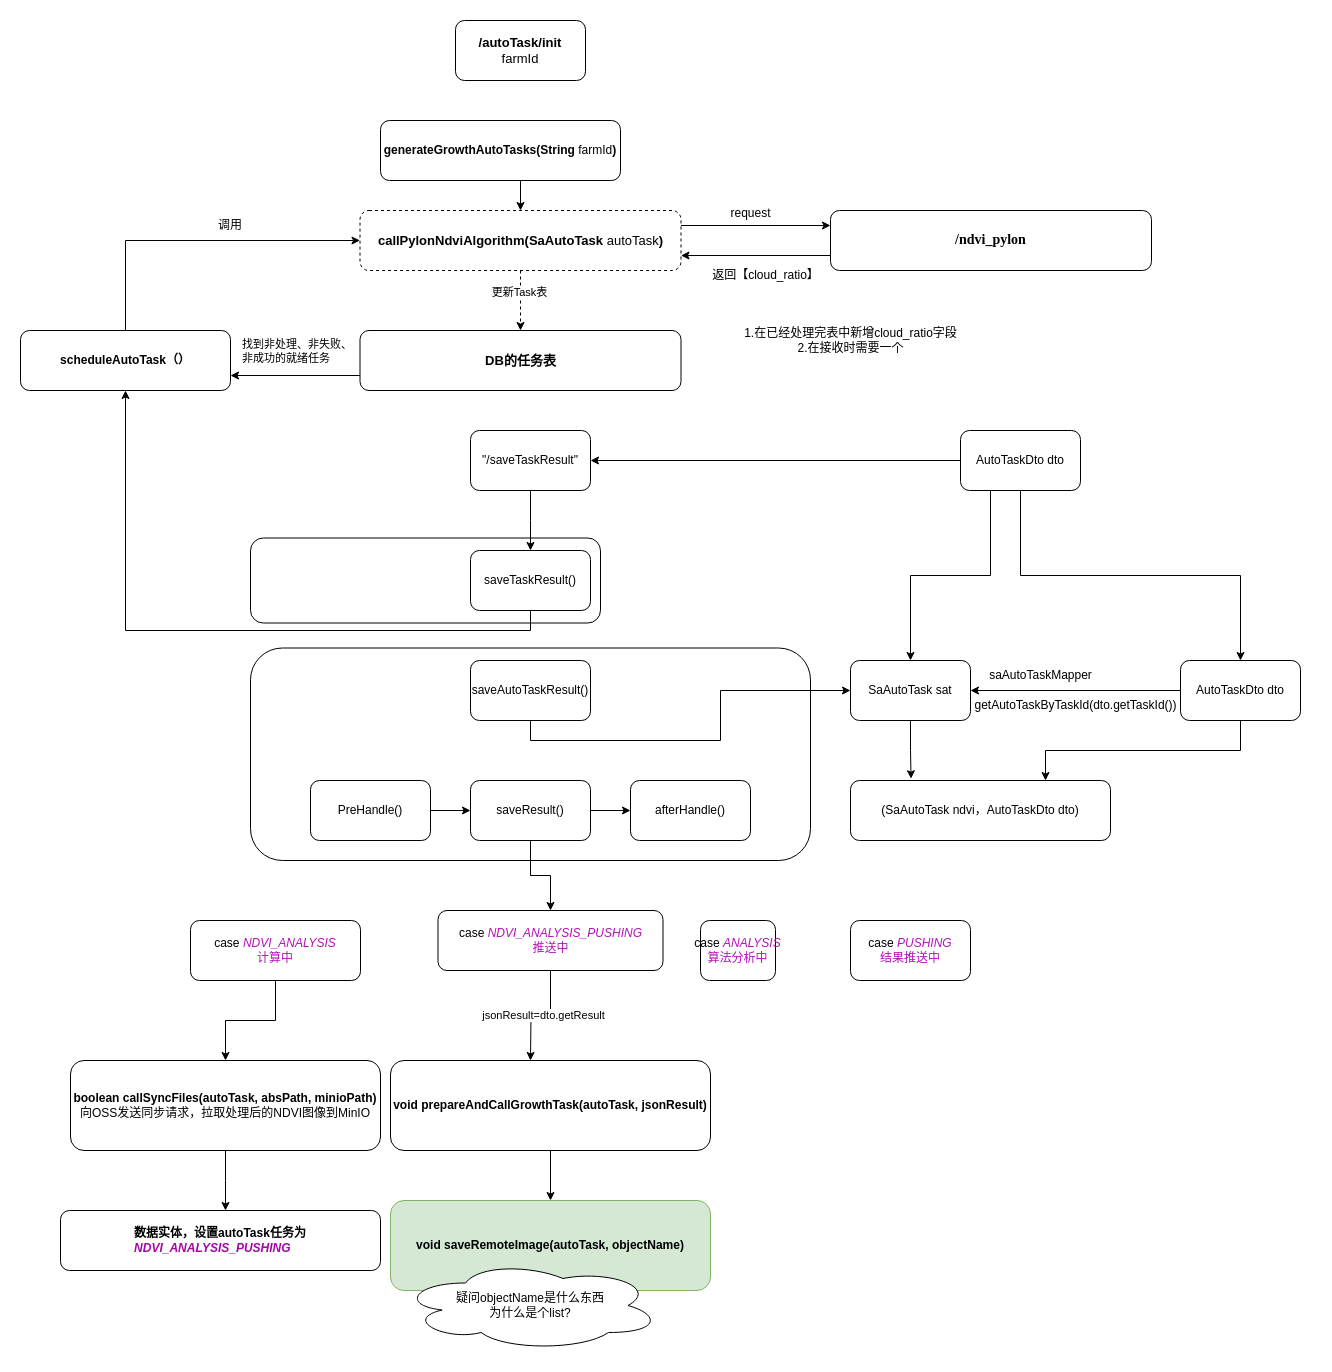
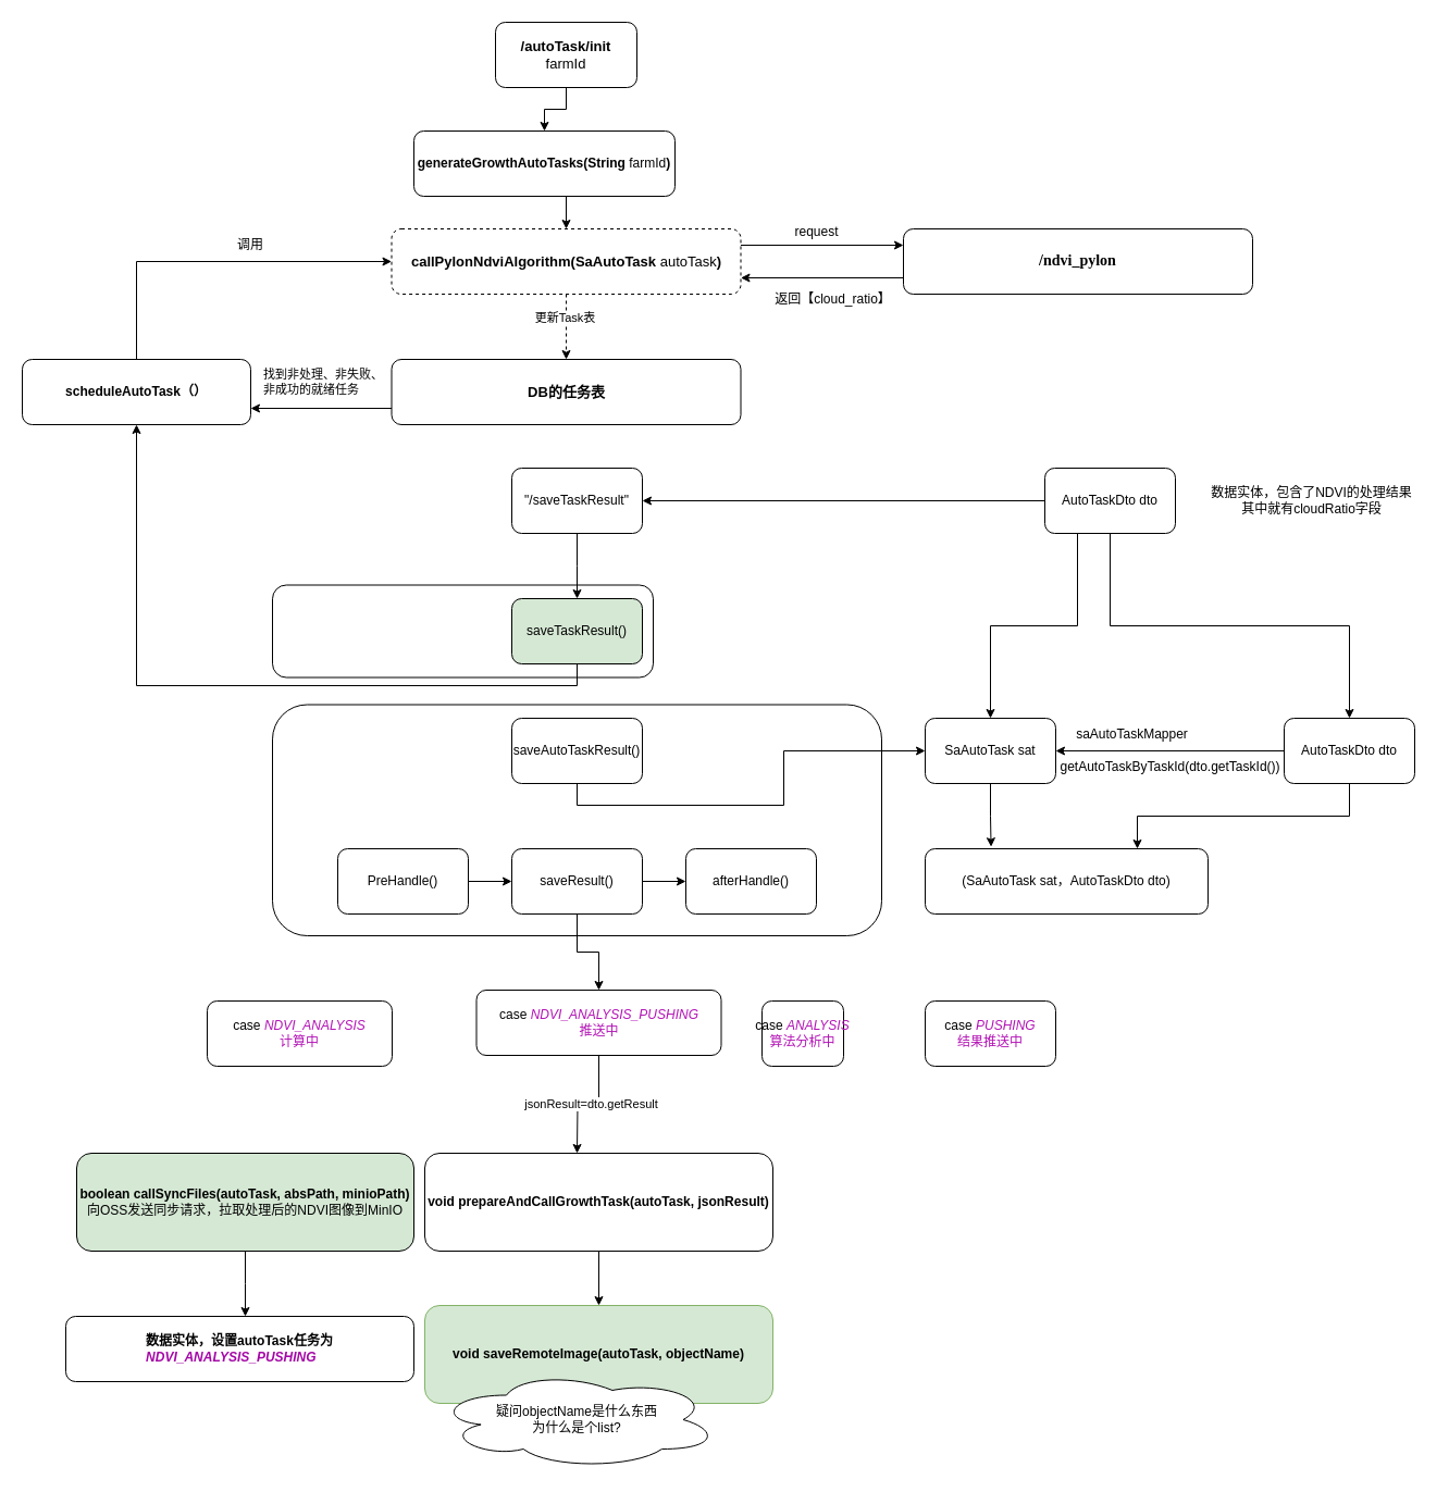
+ <mxCell id="10" style="edgeStyle=orthogonalEdgeStyle;rounded=0;orthogonalLoop=1;jettySize=auto;html=1;exitX=0.5;exitY=1;exitDx=0;exitDy=0;entryX=0.5;entryY=0;entryDx=0;entryDy=0;" parent="1" source="11" target="9" edge="1"><mxGeometry relative="1" as="geometry" /></mxCell>
- <mxCell id="14" value="1.在已经处理完表中新增cloud_ratio字段&lt;br&gt;2.在接收时需要一个" style="text;html=1;align=center;verticalAlign=middle;resizable=0;points=[];autosize=1;strokeColor=none;fillColor=none;" parent="1" vertex="1"><mxGeometry x="730" y="320" width="240" height="40" as="geometry" /></mxCell>
+ <mxCell id="51" value="数据实体，包含了NDVI的处理结果&lt;div&gt;其中就有cloudRatio字段&lt;/div&gt;" style="text;html=1;align=center;verticalAlign=middle;resizable=0;points=[];autosize=1;strokeColor=none;fillColor=none;" vertex="1" parent="1"><mxGeometry x="1100" y="440" width="210" height="40" as="geometry" /></mxCell>
- <mxCell id="26" value="saveTaskResult()" style="rounded=1;whiteSpace=wrap;html=1;" vertex="1" parent="1"><mxGeometry x="470" y="550" width="120" height="60" as="geometry" /></mxCell>
+ <mxCell id="26" value="saveTaskResult()" style="rounded=1;whiteSpace=wrap;html=1;fillColor=#d5e8d4;" vertex="1" parent="1"><mxGeometry x="470" y="550" width="120" height="60" as="geometry" /></mxCell>
- <mxCell id="58" value="&lt;span style=&quot;text-align: left;&quot;&gt;(SaAutoTask ndvi，&lt;/span&gt;&lt;span style=&quot;text-align: left;&quot;&gt;AutoTaskDto dto)&lt;/span&gt;" style="rounded=1;whiteSpace=wrap;html=1;" vertex="1" parent="1"><mxGeometry x="850" y="780" width="260" height="60" as="geometry" /></mxCell>
+ <mxCell id="58" value="&lt;span style=&quot;text-align: left;&quot;&gt;(SaAutoTask sat，&lt;/span&gt;&lt;span style=&quot;text-align: left;&quot;&gt;AutoTaskDto dto)&lt;/span&gt;" style="rounded=1;whiteSpace=wrap;html=1;" vertex="1" parent="1"><mxGeometry x="850" y="780" width="260" height="60" as="geometry" /></mxCell>
- <mxCell id="35" style="edgeStyle=orthogonalEdgeStyle;rounded=0;orthogonalLoop=1;jettySize=auto;html=1;exitX=0.5;exitY=1;exitDx=0;exitDy=0;" edge="1" parent="1" source="36" target="43"><mxGeometry relative="1" as="geometry" /></mxCell>
- <mxCell id="43" value="&lt;div style=&quot;text-align: center;&quot;&gt;&lt;span style=&quot;text-align: left;&quot;&gt;&lt;b&gt;boolean callSyncFiles(autoTask, absPath, minioPath)&lt;/b&gt;&lt;/span&gt;&lt;br&gt;&lt;/div&gt;&lt;div style=&quot;text-align: center;&quot;&gt;&lt;span style=&quot;text-align: left;&quot;&gt;向OSS发送同步请求，拉取处理后的NDVI图像到MinIO&lt;/span&gt;&lt;/div&gt;" style="rounded=1;whiteSpace=wrap;html=1;" vertex="1" parent="1"><mxGeometry x="70" y="1060" width="310" height="90" as="geometry" /></mxCell>
+ <mxCell id="43" value="&lt;div style=&quot;text-align: center;&quot;&gt;&lt;span style=&quot;text-align: left;&quot;&gt;&lt;b&gt;boolean callSyncFiles(autoTask, absPath, minioPath)&lt;/b&gt;&lt;/span&gt;&lt;br&gt;&lt;/div&gt;&lt;div style=&quot;text-align: center;&quot;&gt;&lt;span style=&quot;text-align: left;&quot;&gt;向OSS发送同步请求，拉取处理后的NDVI图像到MinIO&lt;/span&gt;&lt;/div&gt;" style="rounded=1;whiteSpace=wrap;html=1;fillColor=#d5e8d4;" vertex="1" parent="1"><mxGeometry x="70" y="1060" width="310" height="90" as="geometry" /></mxCell>
